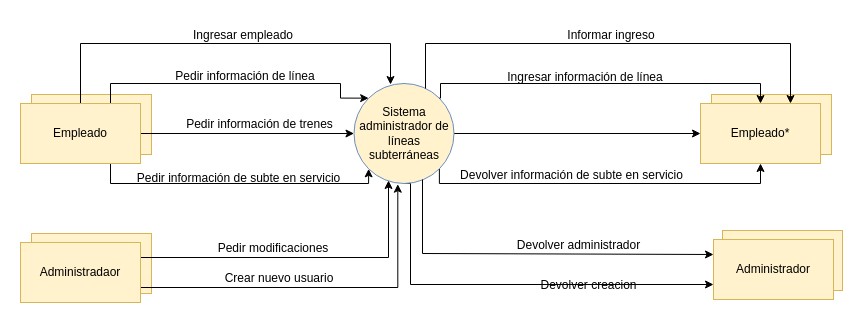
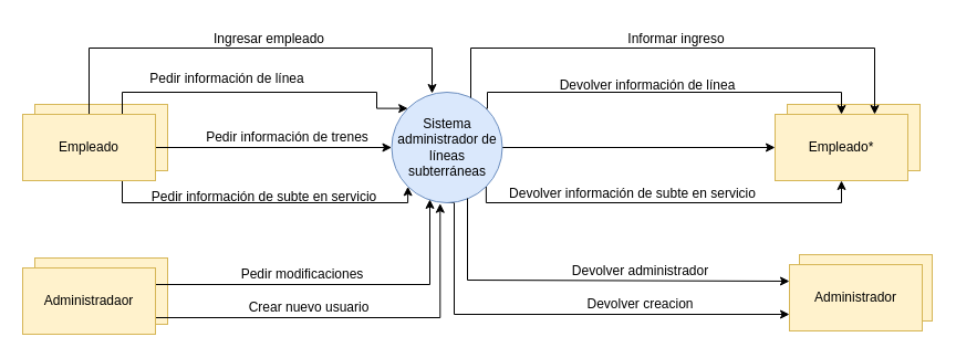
- <mxCell id="14" value="Pedir información de línea" style="text;html=1;strokeColor=none;fillColor=none;align=center;verticalAlign=middle;whiteSpace=wrap;rounded=0;" parent="1" vertex="1"><mxGeometry x="170" y="61" width="150" height="30" as="geometry" /></mxCell>
+ <mxCell id="14" value="Pedir información de línea" style="text;html=1;strokeColor=none;fillColor=none;align=center;verticalAlign=middle;whiteSpace=wrap;rounded=0;" parent="1" vertex="1"><mxGeometry x="130" y="56" width="150" height="30" as="geometry" /></mxCell>
- <mxCell id="18" value="Ingresar información de línea" style="text;html=1;strokeColor=none;fillColor=none;align=center;verticalAlign=middle;whiteSpace=wrap;rounded=0;" parent="1" vertex="1"><mxGeometry x="500" y="62" width="170" height="30" as="geometry" /></mxCell>
+ <mxCell id="18" value="Devolver información de línea" style="text;html=1;strokeColor=none;fillColor=none;align=center;verticalAlign=middle;whiteSpace=wrap;rounded=0;" parent="1" vertex="1"><mxGeometry x="500" y="62" width="170" height="30" as="geometry" /></mxCell>
- <mxCell id="6" value="Sistema administrador de líneas subterráneas" style="ellipse;whiteSpace=wrap;html=1;aspect=fixed;fillColor=#fff2cc;strokeColor=#6c8ebf;" parent="1" vertex="1"><mxGeometry x="353.5" y="83" width="100" height="100" as="geometry" /></mxCell>
+ <mxCell id="6" value="Sistema administrador de líneas subterráneas" style="ellipse;whiteSpace=wrap;html=1;aspect=fixed;fillColor=#dae8fc;strokeColor=#6c8ebf;" parent="1" vertex="1"><mxGeometry x="353.5" y="83" width="100" height="100" as="geometry" /></mxCell>
- <mxCell id="32" value="Devolver creacion" style="text;html=1;strokeColor=none;fillColor=none;align=center;verticalAlign=middle;whiteSpace=wrap;rounded=0;" parent="1" vertex="1"><mxGeometry x="470.5" y="270" width="235" height="30" as="geometry" /></mxCell>
+ <mxCell id="32" value="Devolver creacion" style="text;html=1;strokeColor=none;fillColor=none;align=center;verticalAlign=middle;whiteSpace=wrap;rounded=0;" parent="1" vertex="1"><mxGeometry x="460.5" y="260" width="235" height="30" as="geometry" /></mxCell>
